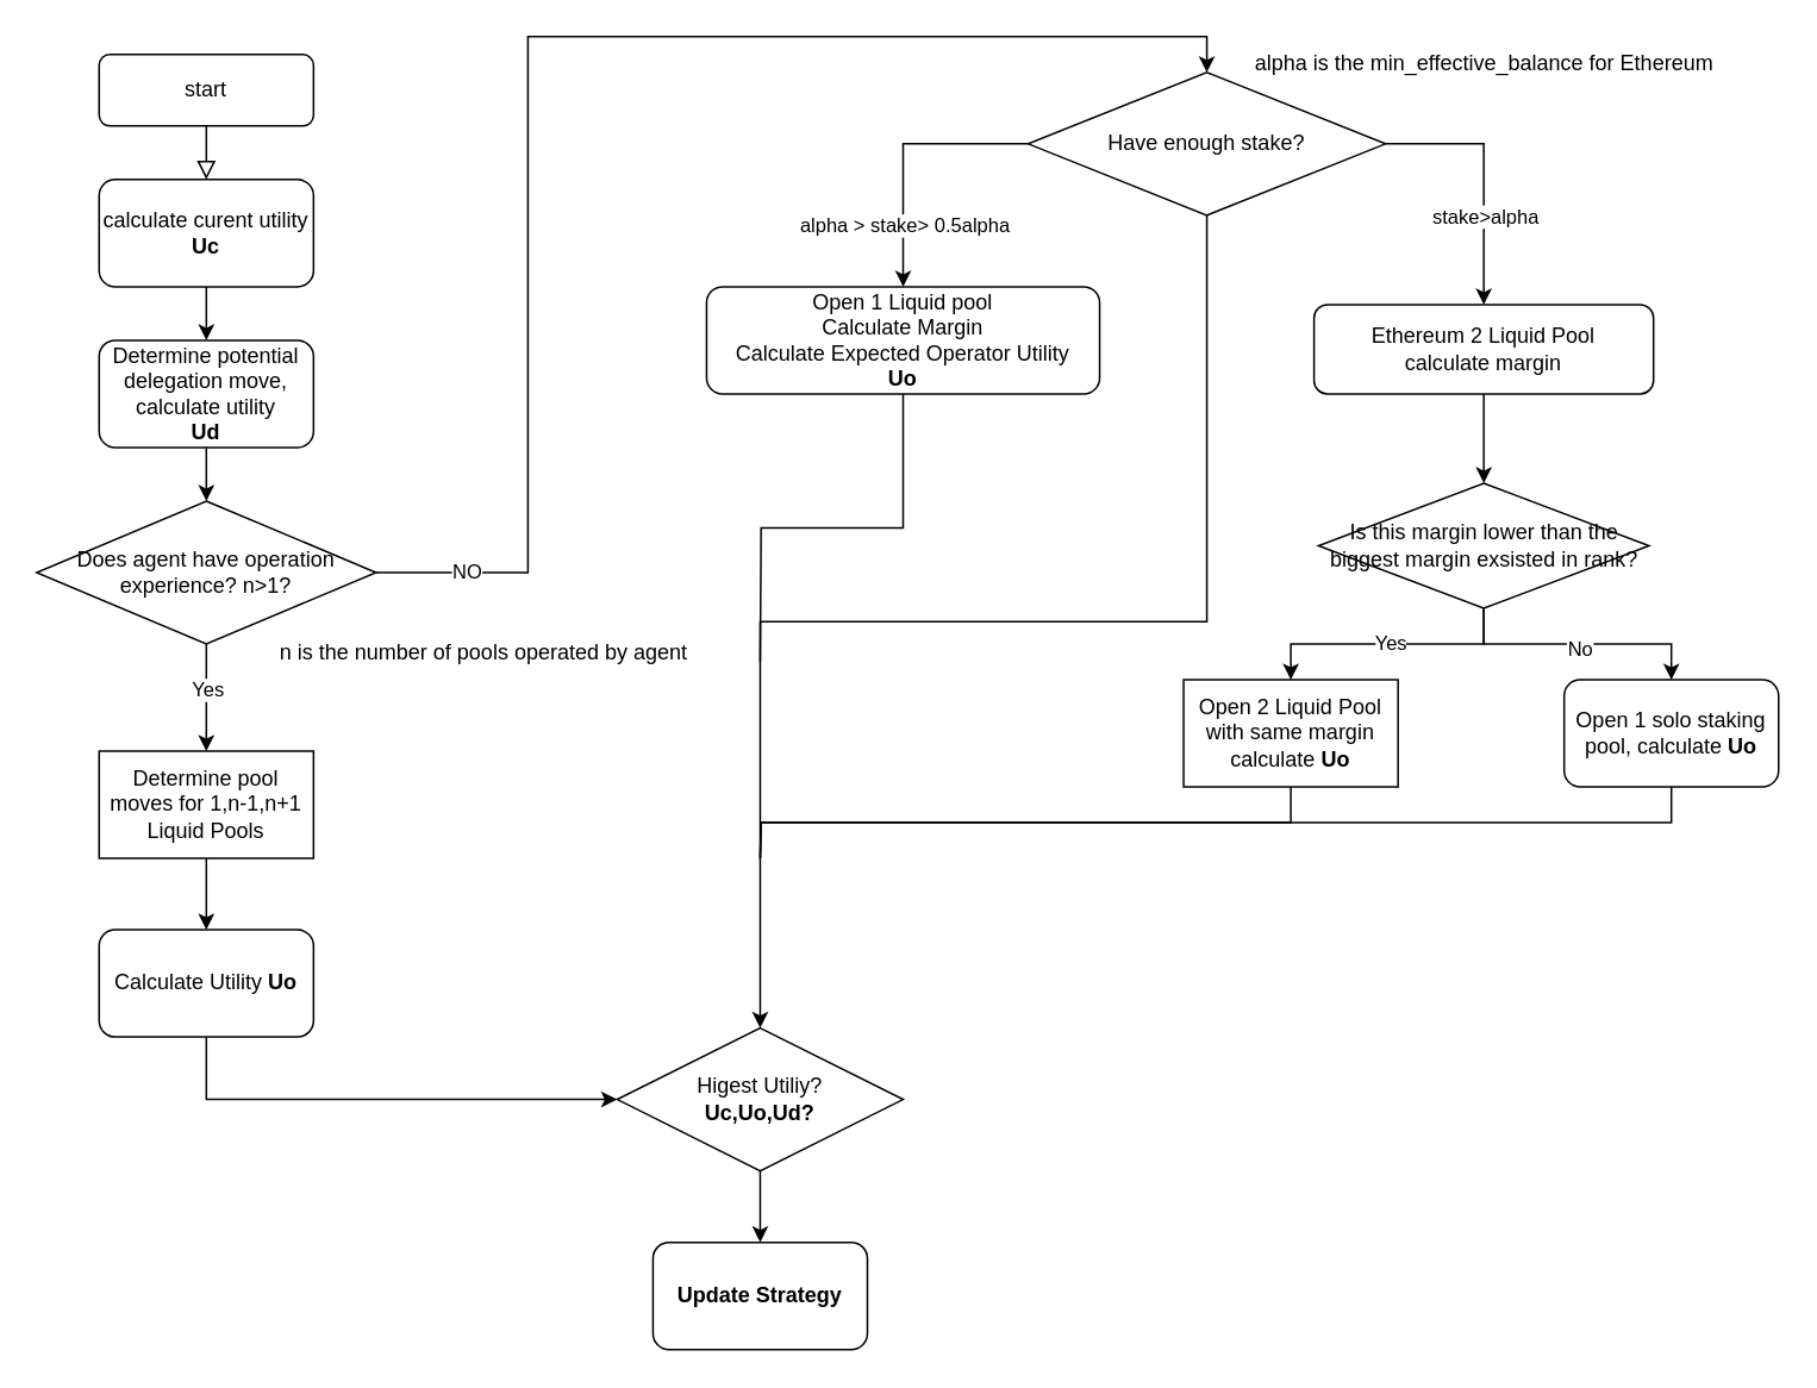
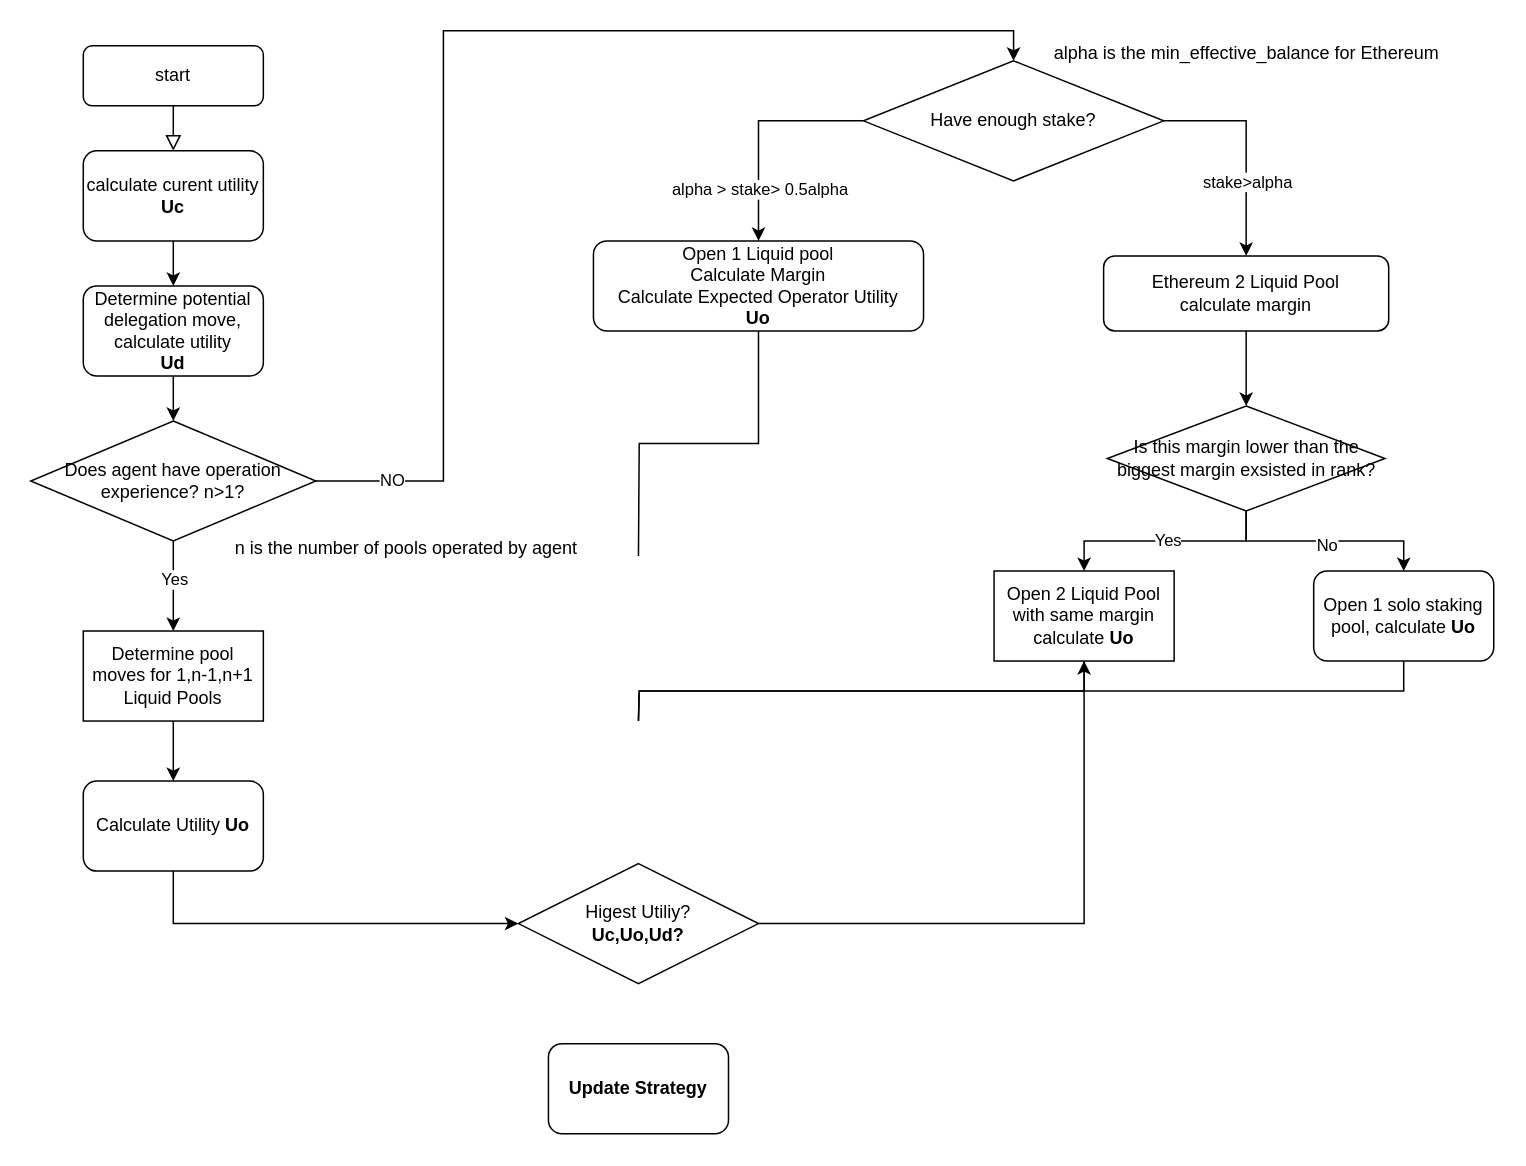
- <mxCell id="17" style="edgeStyle=orthogonalEdgeStyle;rounded=0;orthogonalLoop=1;jettySize=auto;html=1;exitX=0.5;exitY=1;exitDx=0;exitDy=0;entryX=0.5;entryY=0;entryDx=0;entryDy=0;" edge="1" parent="1" source="18" target="38"><mxGeometry relative="1" as="geometry" /></mxCell>
- <mxCell id="37" value="" style="edgeStyle=orthogonalEdgeStyle;rounded=0;orthogonalLoop=1;jettySize=auto;html=1;" edge="1" parent="1" source="38" target="41"><mxGeometry relative="1" as="geometry" /></mxCell>
+ <mxCell id="37" value="" style="edgeStyle=orthogonalEdgeStyle;rounded=0;orthogonalLoop=1;jettySize=auto;html=1;" edge="1" parent="1" source="38" target="29"><mxGeometry relative="1" as="geometry" /></mxCell>
